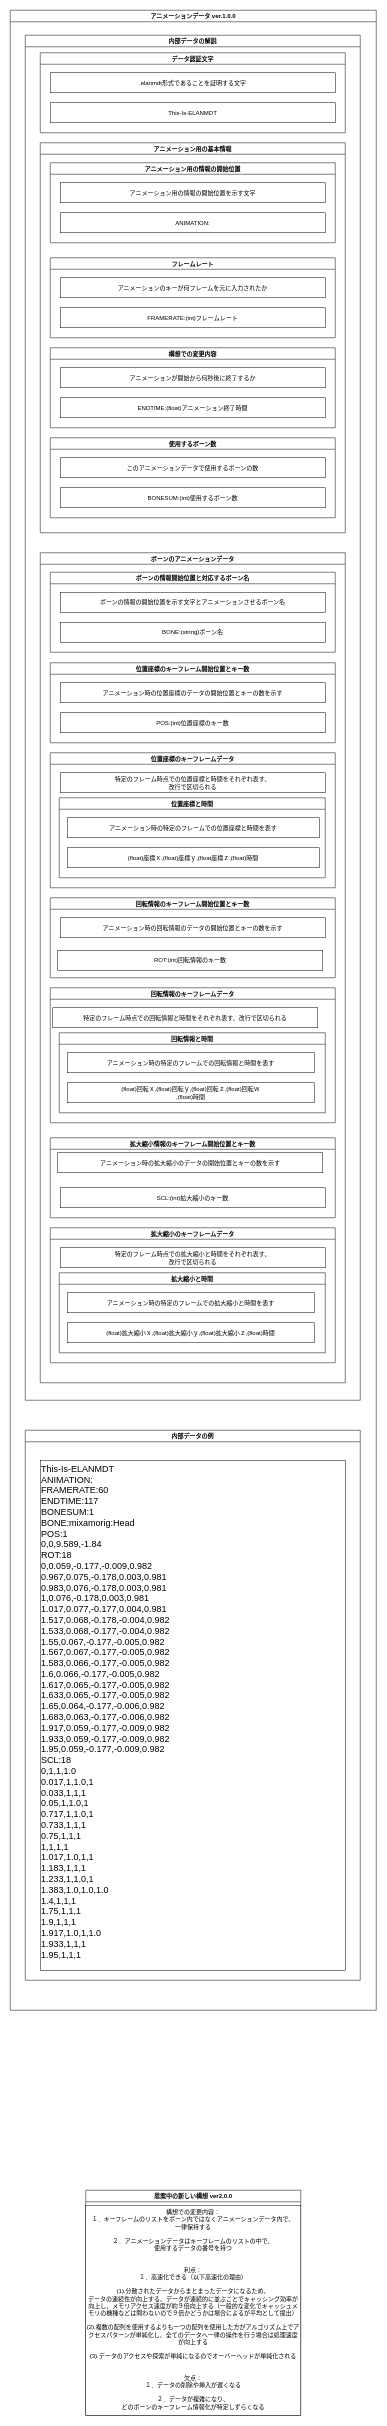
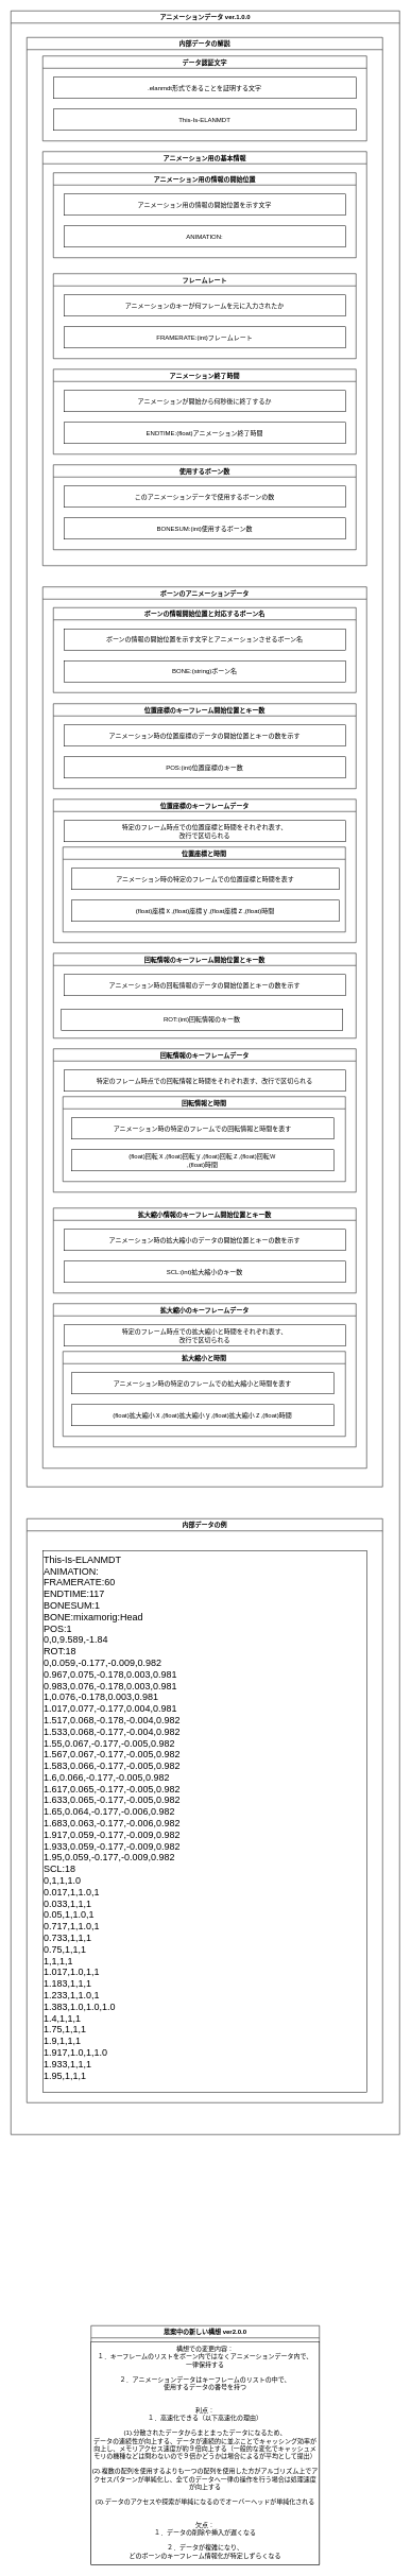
- <mxCell id="14" value="構想での変更内容" style="swimlane;whiteSpace=wrap;html=1;swimlaneFillColor=default;startSize=23;" parent="7" vertex="1"><mxGeometry x="20" y="410" width="570" height="160" as="geometry" /></mxCell>
+ <mxCell id="14" value="アニメーション終了時間" style="swimlane;whiteSpace=wrap;html=1;swimlaneFillColor=default;startSize=23;" parent="7" vertex="1"><mxGeometry x="20" y="410" width="570" height="160" as="geometry" /></mxCell>
- <mxCell id="33" value="特定のフレーム時点での回転情報と時間をそれぞれ表す、改行で区切られる" style="rounded=0;whiteSpace=wrap;html=1;" parent="32" vertex="1"><mxGeometry x="5" y="40" width="530" height="40" as="geometry" /></mxCell>
+ <mxCell id="33" value="特定のフレーム時点での回転情報と時間をそれぞれ表す、改行で区切られる" style="rounded=0;whiteSpace=wrap;html=1;" parent="32" vertex="1"><mxGeometry x="20" y="40" width="530" height="40" as="geometry" /></mxCell>
- <mxCell id="46" value="アニメーション時の拡大縮小のデータの開始位置とキーの数を示す" style="rounded=0;whiteSpace=wrap;html=1;" parent="45" vertex="1"><mxGeometry x="15" y="30" width="530" height="40" as="geometry" /></mxCell>
+ <mxCell id="46" value="アニメーション時の拡大縮小のデータの開始位置とキーの数を示す" style="rounded=0;whiteSpace=wrap;html=1;" parent="45" vertex="1"><mxGeometry x="20" y="40" width="530" height="40" as="geometry" /></mxCell>
